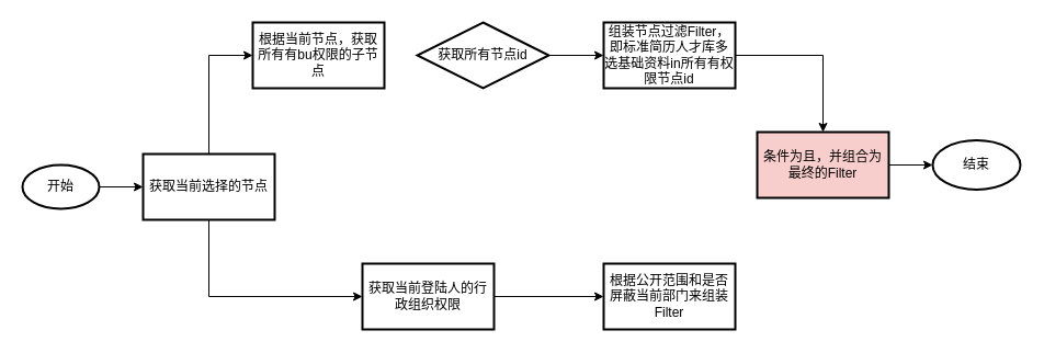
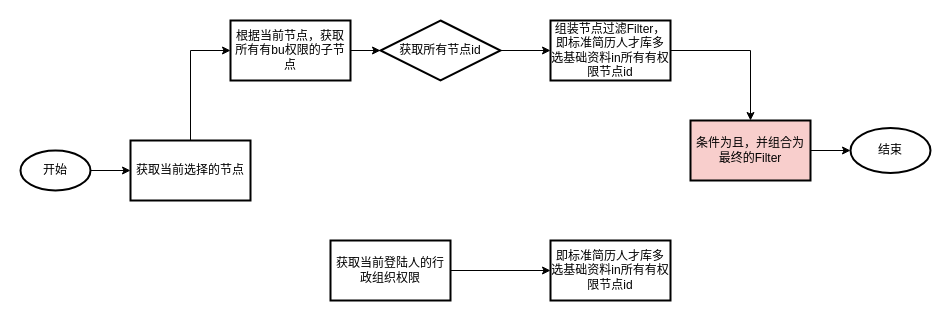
+ <mxCell id="7" value="" style="edgeStyle=orthogonalEdgeStyle;rounded=0;orthogonalLoop=1;jettySize=auto;html=1;" edge="1" parent="1" source="8" target="10"><mxGeometry relative="1" as="geometry" /></mxCell>
- <mxCell id="5" value="" style="edgeStyle=orthogonalEdgeStyle;rounded=0;orthogonalLoop=1;jettySize=auto;html=1;" edge="1" parent="1" source="6" target="12"><mxGeometry relative="1" as="geometry"><Array as="points"><mxPoint x="190" y="270" /></Array></mxGeometry></mxCell>
- <mxCell id="13" value="根据公开范围和是否屏蔽当前部门来组装Filter" style="whiteSpace=wrap;html=1;strokeWidth=2;" vertex="1" parent="1"><mxGeometry x="550" y="240" width="120" height="60" as="geometry" /></mxCell>
+ <mxCell id="13" value="即标准简历人才库多选基础资料in所有有权限节点id" style="whiteSpace=wrap;html=1;strokeWidth=2;" vertex="1" parent="1"><mxGeometry x="550" y="240" width="120" height="60" as="geometry" /></mxCell>
